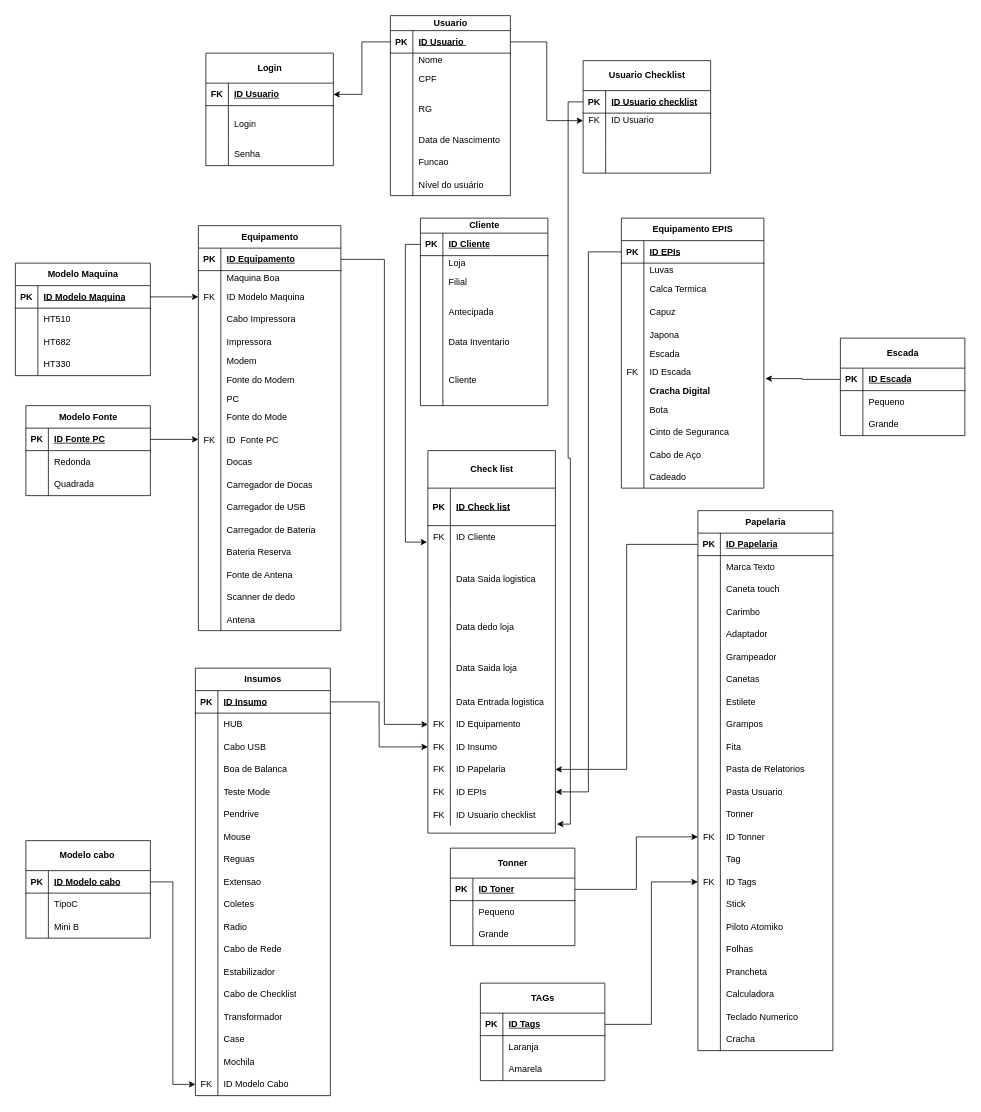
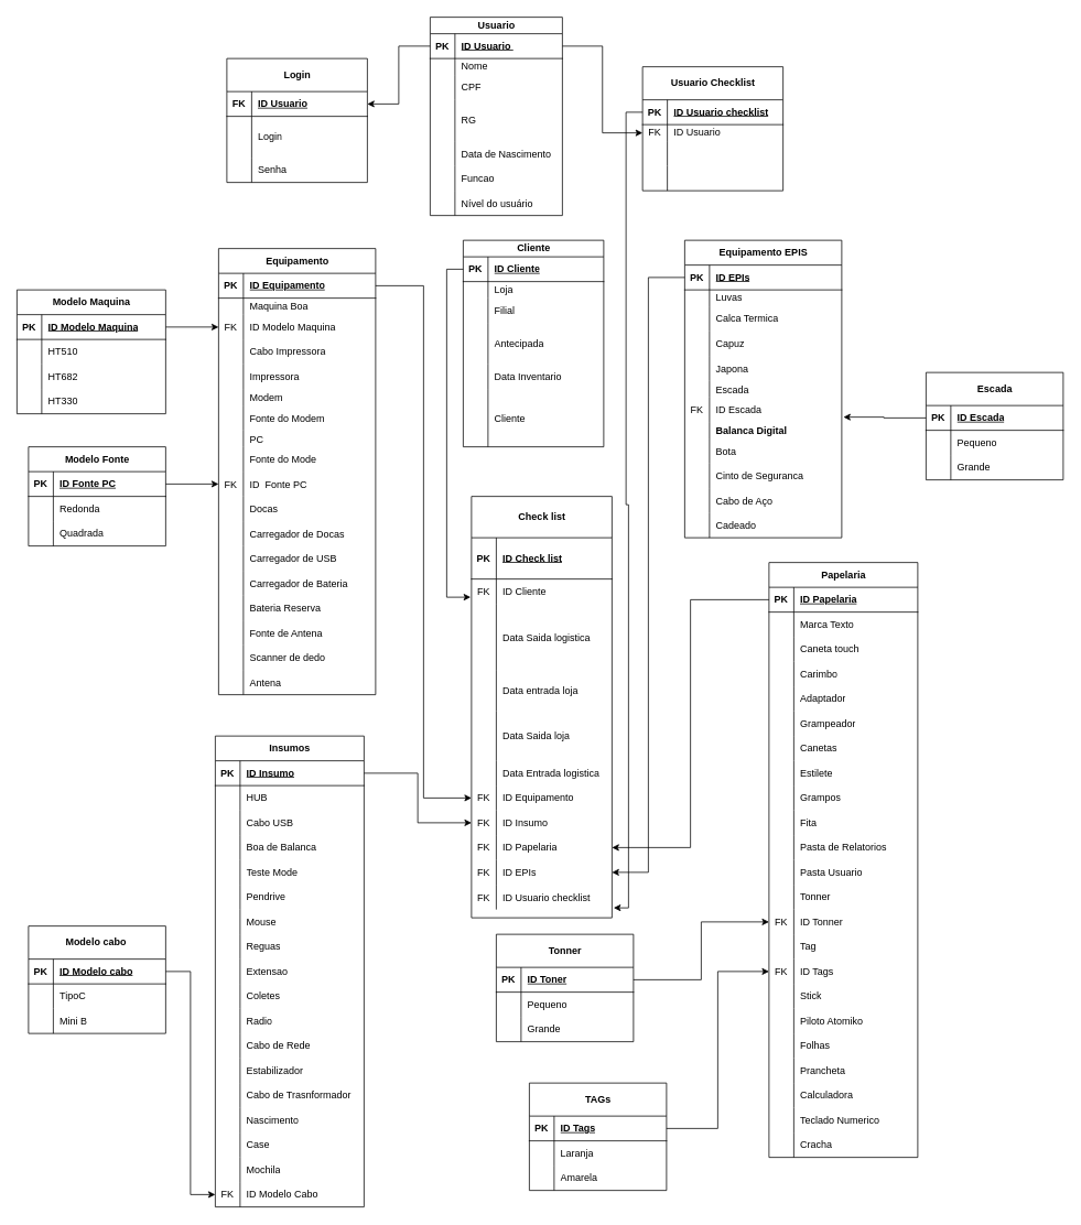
- <mxCell id="287" value="Cracha Digital" style="shape=partialRectangle;connectable=0;fillColor=none;top=0;left=0;bottom=0;right=0;align=left;spacingLeft=6;overflow=hidden;fontStyle=1" vertex="1" parent="285"><mxGeometry x="30" width="160" height="20" as="geometry"><mxRectangle width="160" height="20" as="alternateBounds" /></mxGeometry></mxCell>
+ <mxCell id="287" value="Balanca Digital" style="shape=partialRectangle;connectable=0;fillColor=none;top=0;left=0;bottom=0;right=0;align=left;spacingLeft=6;overflow=hidden;fontStyle=1" vertex="1" parent="285"><mxGeometry x="30" width="160" height="20" as="geometry"><mxRectangle width="160" height="20" as="alternateBounds" /></mxGeometry></mxCell>
- <mxCell id="323" value="Data dedo loja" style="shape=partialRectangle;connectable=0;fillColor=none;top=0;left=0;bottom=0;right=0;align=left;spacingLeft=6;overflow=hidden;" parent="321" vertex="1"><mxGeometry x="30" width="140" height="50" as="geometry"><mxRectangle width="140" height="50" as="alternateBounds" /></mxGeometry></mxCell>
+ <mxCell id="323" value="Data entrada loja" style="shape=partialRectangle;connectable=0;fillColor=none;top=0;left=0;bottom=0;right=0;align=left;spacingLeft=6;overflow=hidden;" parent="321" vertex="1"><mxGeometry x="30" width="140" height="50" as="geometry"><mxRectangle width="140" height="50" as="alternateBounds" /></mxGeometry></mxCell>
- <mxCell id="46" value="Cabo de Checklist" style="shape=partialRectangle;connectable=0;fillColor=none;top=0;left=0;bottom=0;right=0;align=left;spacingLeft=6;overflow=hidden;whiteSpace=wrap;html=1;" vertex="1" parent="44"><mxGeometry x="30" width="150" height="30" as="geometry"><mxRectangle width="150" height="30" as="alternateBounds" /></mxGeometry></mxCell>
+ <mxCell id="46" value="Cabo de Trasnformador" style="shape=partialRectangle;connectable=0;fillColor=none;top=0;left=0;bottom=0;right=0;align=left;spacingLeft=6;overflow=hidden;whiteSpace=wrap;html=1;" vertex="1" parent="44"><mxGeometry x="30" width="150" height="30" as="geometry"><mxRectangle width="150" height="30" as="alternateBounds" /></mxGeometry></mxCell>
- <mxCell id="49" value="Transformador" style="shape=partialRectangle;connectable=0;fillColor=none;top=0;left=0;bottom=0;right=0;align=left;spacingLeft=6;overflow=hidden;whiteSpace=wrap;html=1;" vertex="1" parent="47"><mxGeometry x="30" width="150" height="30" as="geometry"><mxRectangle width="150" height="30" as="alternateBounds" /></mxGeometry></mxCell>
+ <mxCell id="49" value="Nascimento" style="shape=partialRectangle;connectable=0;fillColor=none;top=0;left=0;bottom=0;right=0;align=left;spacingLeft=6;overflow=hidden;whiteSpace=wrap;html=1;" vertex="1" parent="47"><mxGeometry x="30" width="150" height="30" as="geometry"><mxRectangle width="150" height="30" as="alternateBounds" /></mxGeometry></mxCell>
